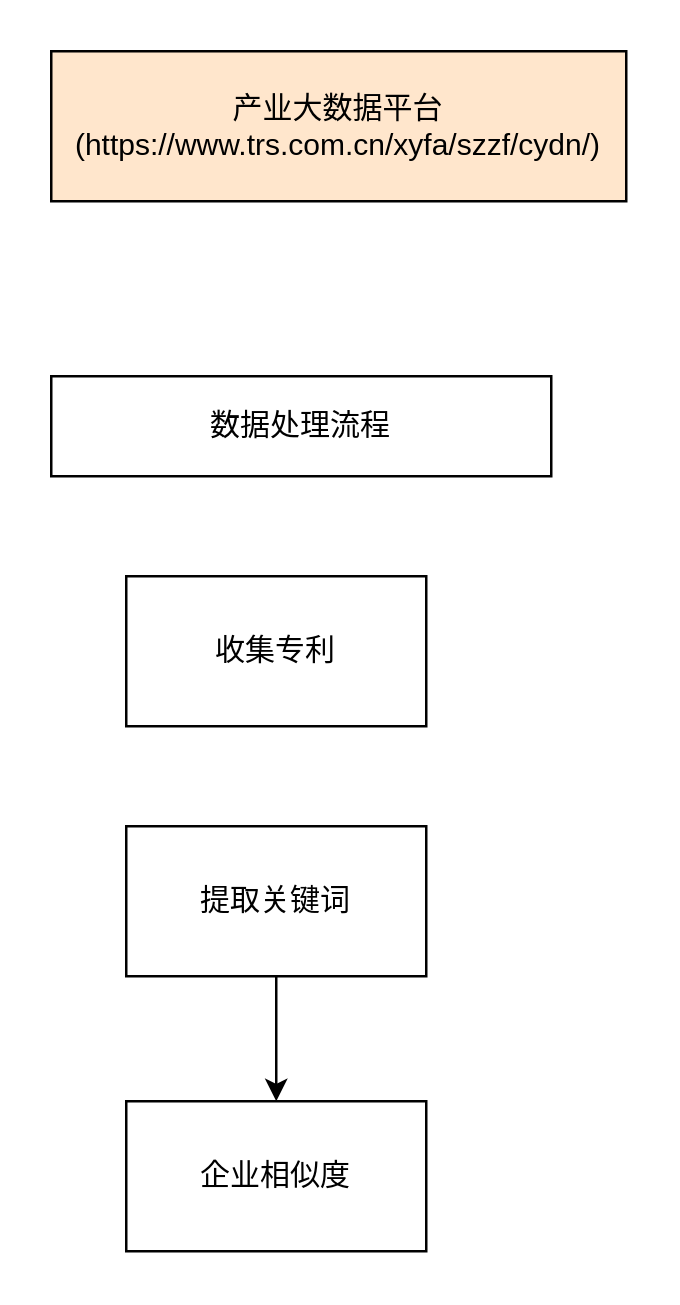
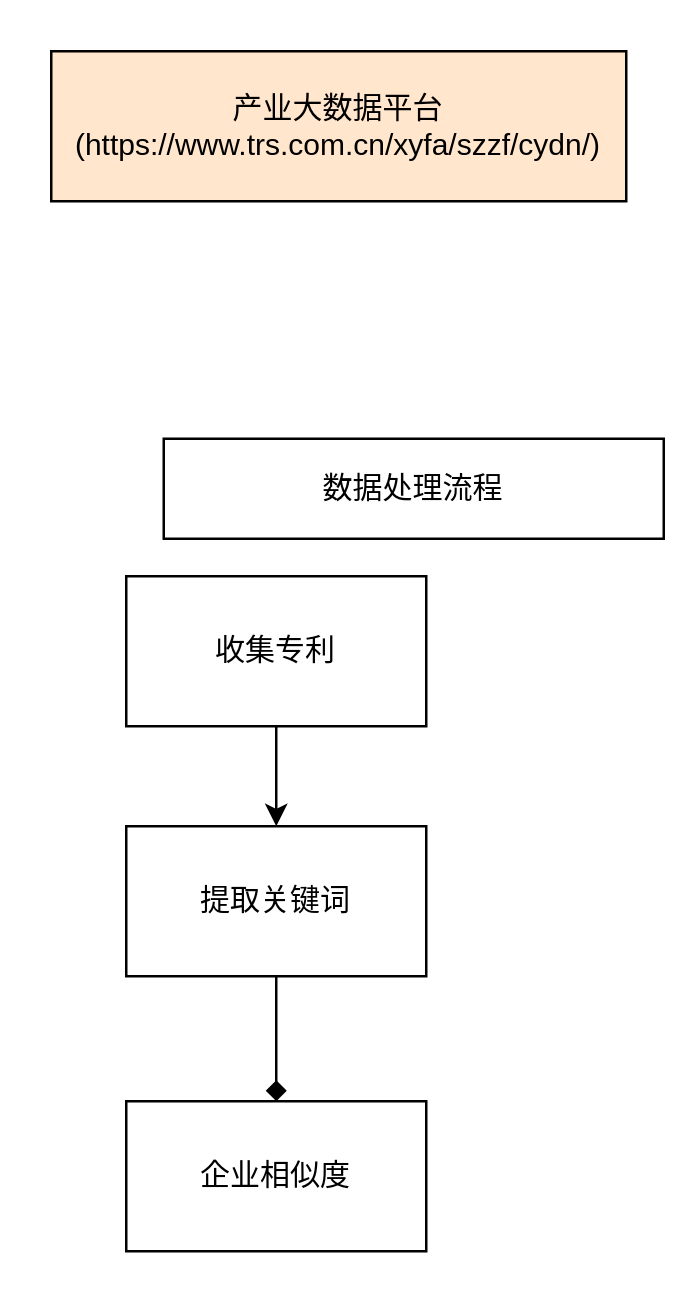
- <mxCell id="3" value="数据处理流程" style="rounded=0;whiteSpace=wrap;html=1;" vertex="1" parent="1"><mxGeometry y="150" width="200" height="40" as="geometry" x="20" /></mxCell>
+ <mxCell id="3" value="数据处理流程" style="rounded=0;whiteSpace=wrap;html=1;" vertex="1" parent="1"><mxGeometry x="65" y="175" width="200" height="40" as="geometry" /></mxCell>
+ <mxCell id="4" style="edgeStyle=orthogonalEdgeStyle;rounded=0;orthogonalLoop=1;jettySize=auto;html=1;entryX=0.5;entryY=0;entryDx=0;entryDy=0;" edge="1" parent="1" source="5" target="7"><mxGeometry relative="1" as="geometry" /></mxCell>
- <mxCell id="6" style="edgeStyle=orthogonalEdgeStyle;rounded=0;orthogonalLoop=1;jettySize=auto;html=1;entryX=0.5;entryY=0;entryDx=0;entryDy=0;" edge="1" parent="1" source="7" target="8"><mxGeometry relative="1" as="geometry" /></mxCell>
+ <mxCell id="6" style="edgeStyle=orthogonalEdgeStyle;rounded=0;orthogonalLoop=1;jettySize=auto;html=1;entryX=0.5;entryY=0;entryDx=0;entryDy=0;endArrow=diamond;" edge="1" parent="1" source="7" target="8"><mxGeometry relative="1" as="geometry" /></mxCell>
